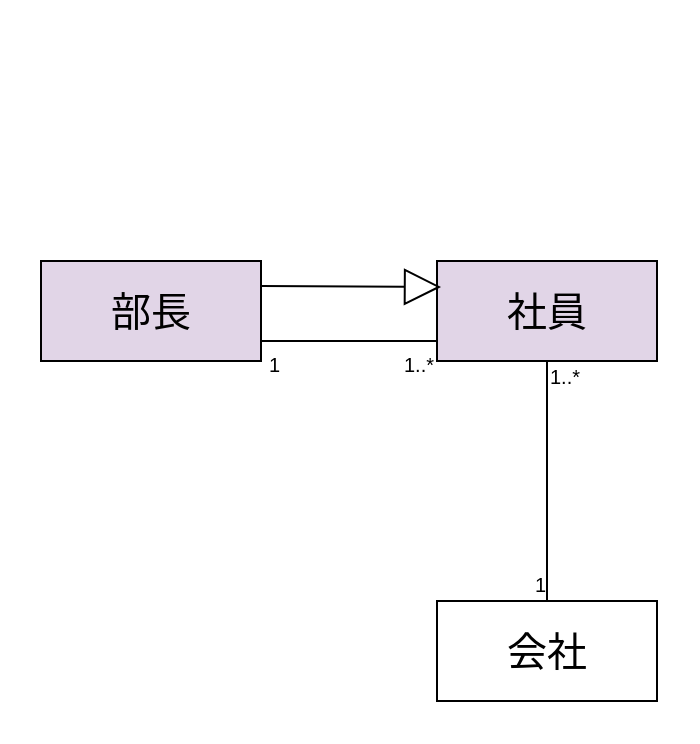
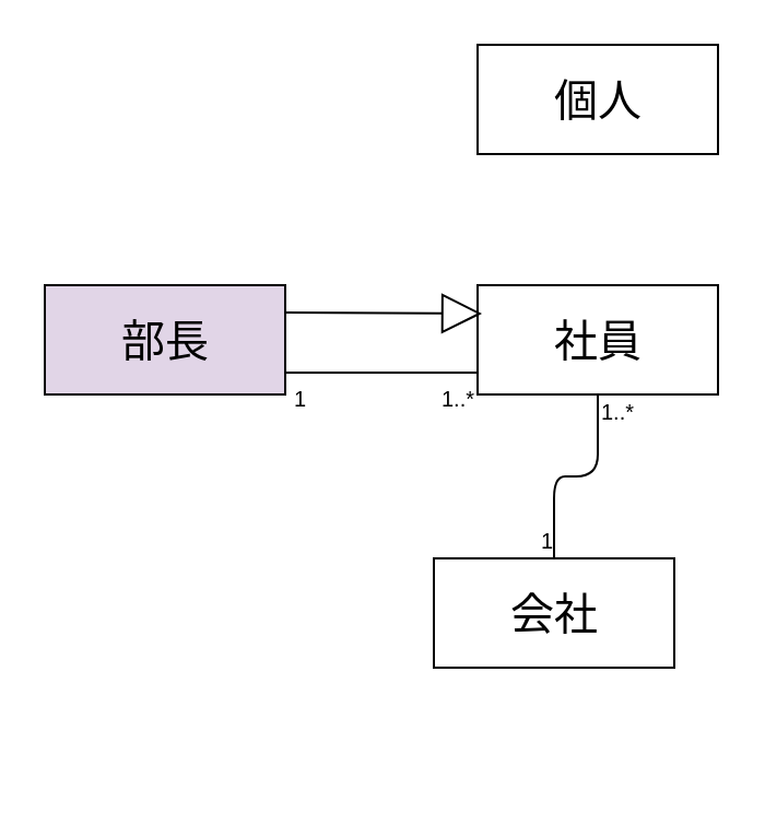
+ <mxCell id="2" value="個人" style="html=1;fontSize=20;" vertex="1" parent="1"><mxGeometry x="218" y="20" width="110" height="50" as="geometry" /></mxCell>
- <mxCell id="4" value="社員" style="html=1;fontSize=20;fillColor=#e1d5e7;" vertex="1" parent="1"><mxGeometry x="218" y="130" width="110" height="50" as="geometry" /></mxCell>
+ <mxCell id="4" value="社員" style="html=1;fontSize=20;" vertex="1" parent="1"><mxGeometry x="218" y="130" width="110" height="50" as="geometry" /></mxCell>
- <mxCell id="6" value="会社" style="html=1;fontSize=20;" vertex="1" parent="1"><mxGeometry x="218" y="300" width="110" height="50" as="geometry" /></mxCell>
+ <mxCell id="6" value="会社" style="html=1;fontSize=20;" vertex="1" parent="1"><mxGeometry x="198" y="255" width="110" height="50" as="geometry" /></mxCell>
